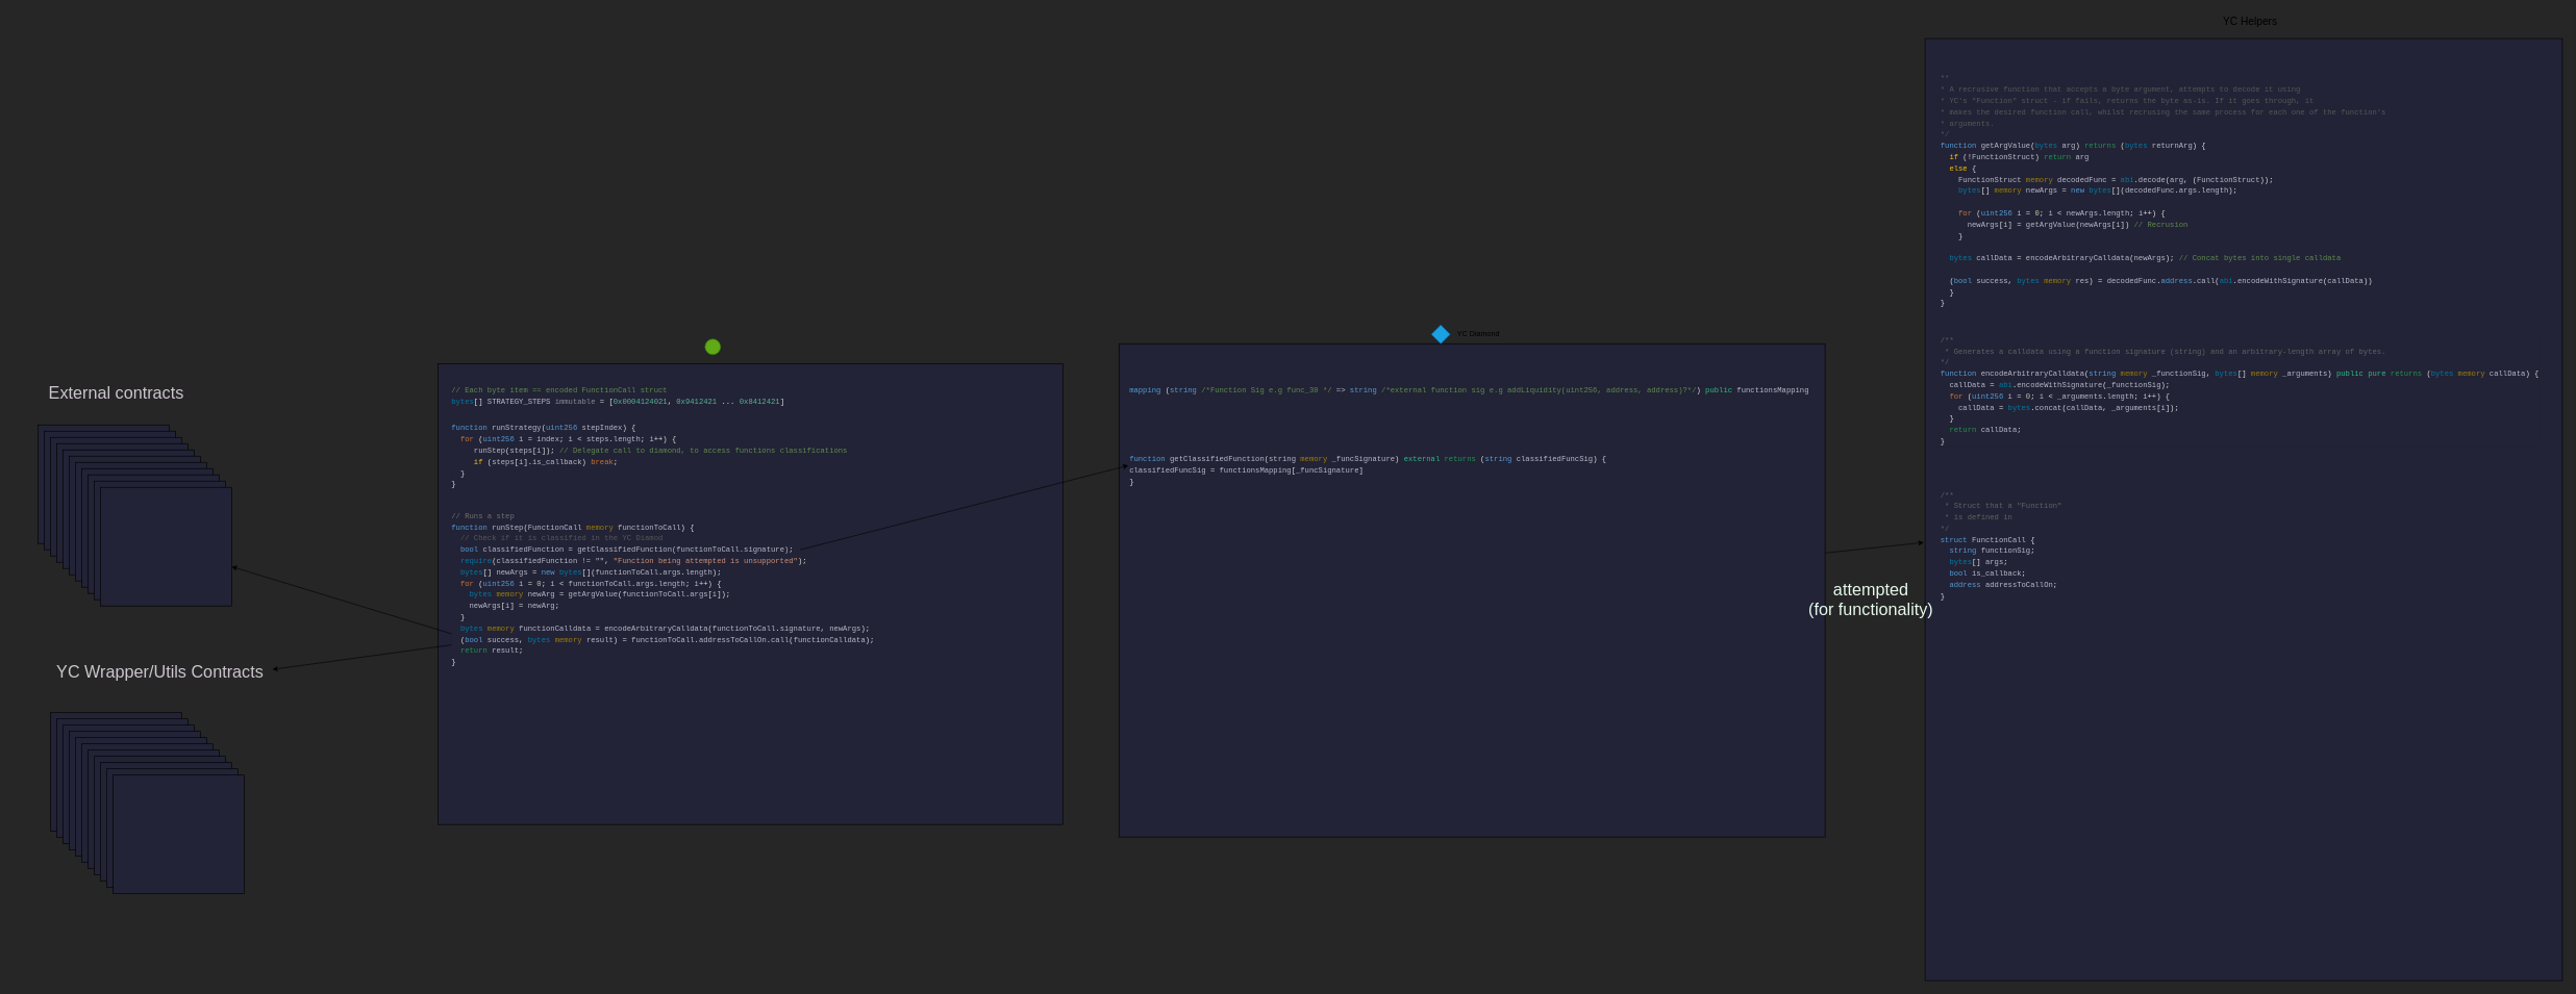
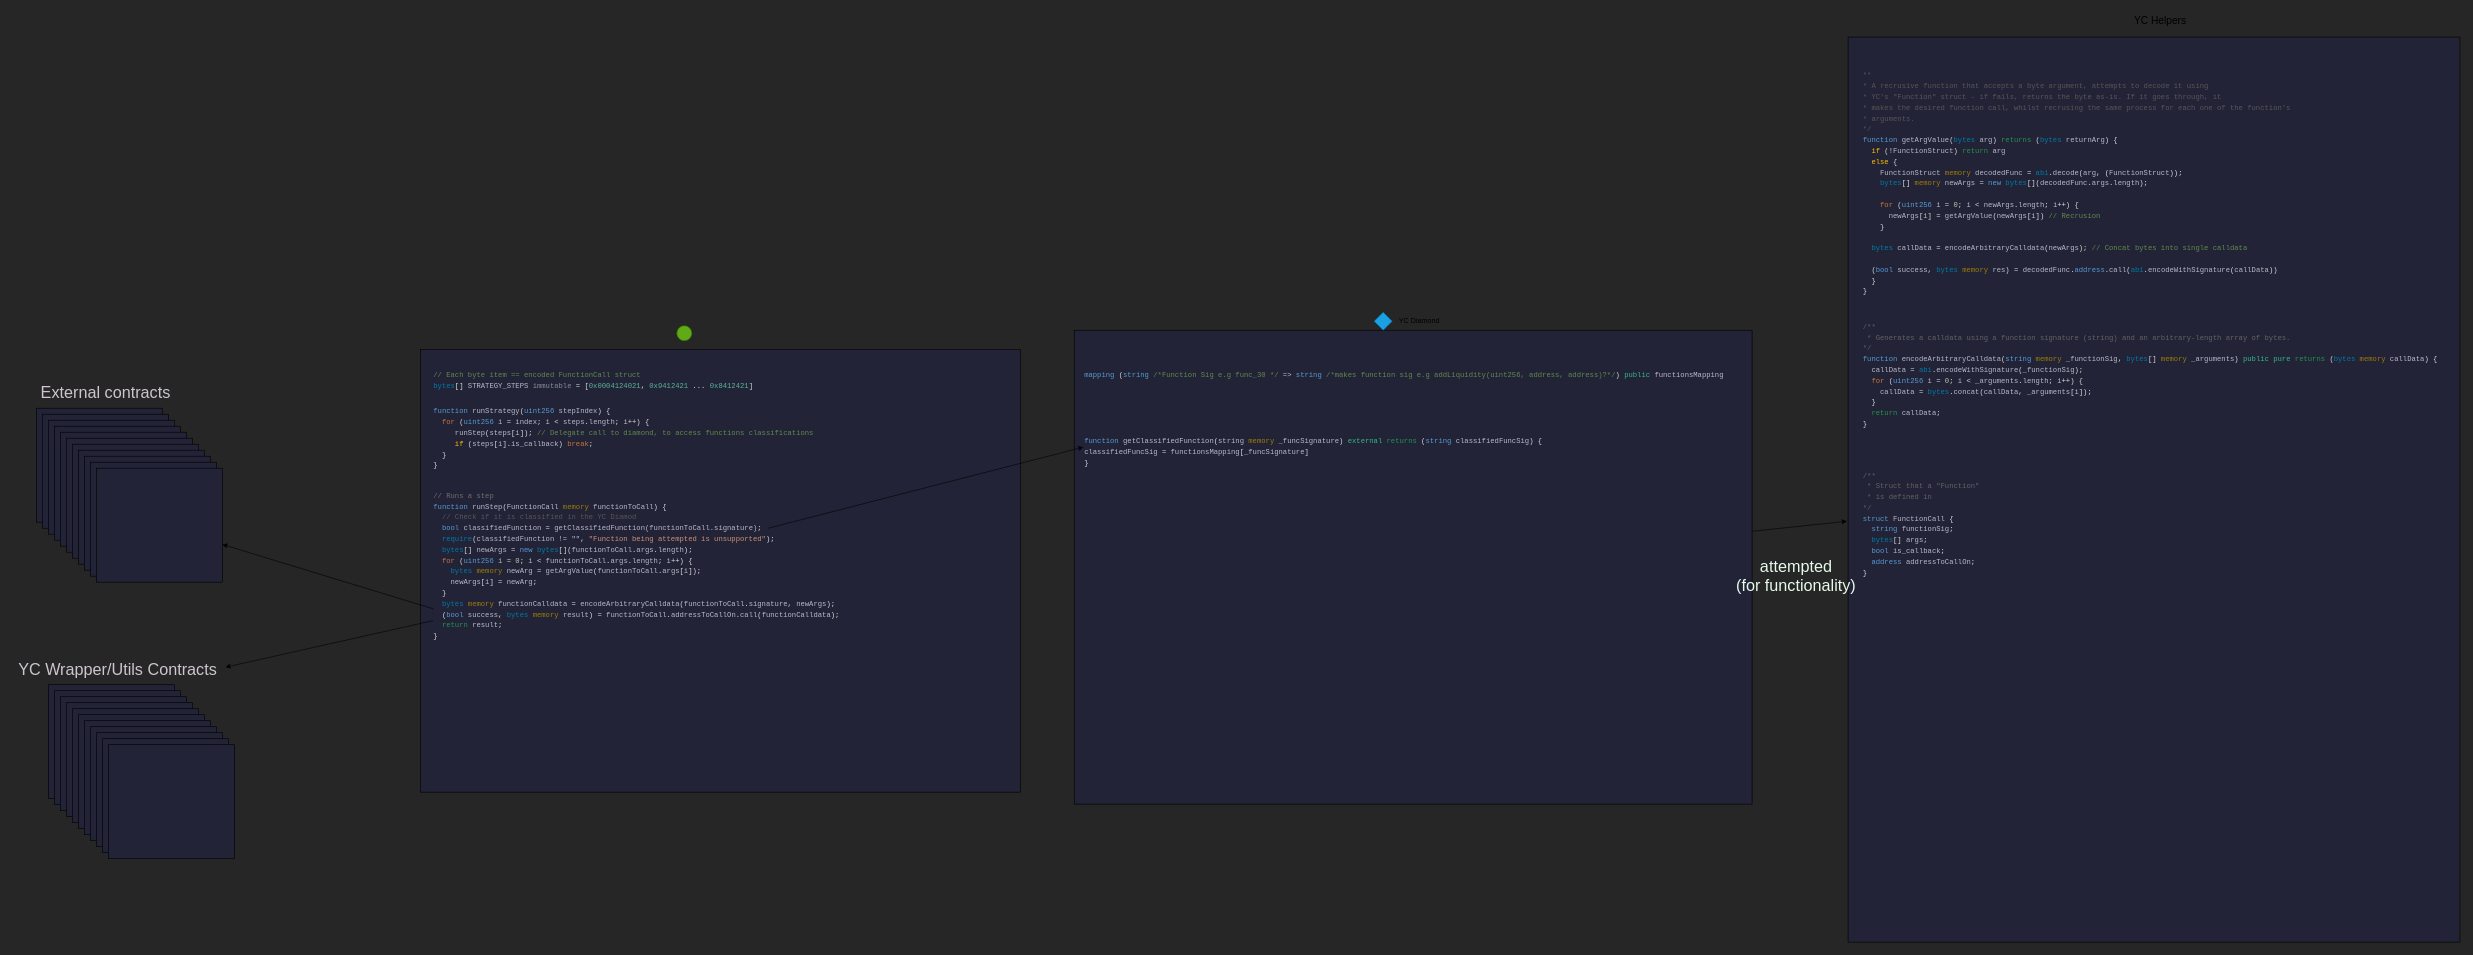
- <mxCell id="33" value="External contracts" style="text;html=1;align=center;verticalAlign=middle;resizable=0;points=[];autosize=1;strokeColor=none;fillColor=none;fontSize=27;fontColor=#CDC6CF;" parent="1" vertex="1"><mxGeometry x="65" y="605" width="240" height="50" as="geometry" /></mxCell>
+ <mxCell id="33" value="External contracts" style="text;html=1;align=center;verticalAlign=middle;resizable=0;points=[];autosize=1;strokeColor=none;fillColor=none;fontSize=27;fontColor=#CDC6CF;" parent="1" vertex="1"><mxGeometry x="55" y="630" width="240" height="50" as="geometry" /></mxCell>
- <mxCell id="19" value="&lt;div style=&quot;color: rgb(186, 187, 204); background-color: rgb(34, 35, 54); font-family: Menlo, Monaco, &amp;quot;Courier New&amp;quot;, monospace; font-weight: normal; font-size: 12px; line-height: 18px;&quot;&gt;&lt;div&gt;&lt;span style=&quot;color: rgb(86, 156, 214);&quot;&gt;mapping&lt;/span&gt;&amp;nbsp;&lt;span style=&quot;color: rgb(220, 220, 220);&quot;&gt;(&lt;/span&gt;&lt;span style=&quot;color: rgb(86, 156, 214);&quot;&gt;string&lt;/span&gt;&amp;nbsp;&lt;span style=&quot;color: rgb(96, 139, 78);&quot;&gt;/*Function Sig e.g func_30 */&lt;/span&gt;&amp;nbsp;=&amp;gt;&amp;nbsp;&lt;span style=&quot;color: rgb(86, 156, 214);&quot;&gt;string&lt;/span&gt;&amp;nbsp;&lt;span style=&quot;color: rgb(96, 139, 78);&quot;&gt;/*external function sig e.g addLiquidity(uint256, address, address)?*/&lt;/span&gt;&lt;span style=&quot;color: rgb(220, 220, 220);&quot;&gt;)&lt;/span&gt;&amp;nbsp;&lt;span style=&quot;color: rgb(50, 186, 137);&quot;&gt;public&lt;/span&gt;&amp;nbsp;functionsMapping&lt;br&gt;&lt;/div&gt;&lt;div&gt;&lt;span style=&quot;color: #569cd6;&quot;&gt;&lt;/span&gt;&lt;/div&gt;&lt;/div&gt;" style="text;whiteSpace=wrap;html=1;fontSize=27;fontColor=#575757;" parent="1" vertex="1"><mxGeometry x="1805" y="610" width="1165" height="60" as="geometry" /></mxCell>
+ <mxCell id="19" value="&lt;div style=&quot;color: rgb(186, 187, 204); background-color: rgb(34, 35, 54); font-family: Menlo, Monaco, &amp;quot;Courier New&amp;quot;, monospace; font-weight: normal; font-size: 12px; line-height: 18px;&quot;&gt;&lt;div&gt;&lt;span style=&quot;color: rgb(86, 156, 214);&quot;&gt;mapping&lt;/span&gt;&amp;nbsp;&lt;span style=&quot;color: rgb(220, 220, 220);&quot;&gt;(&lt;/span&gt;&lt;span style=&quot;color: rgb(86, 156, 214);&quot;&gt;string&lt;/span&gt;&amp;nbsp;&lt;span style=&quot;color: rgb(96, 139, 78);&quot;&gt;/*Function Sig e.g func_30 */&lt;/span&gt;&amp;nbsp;=&amp;gt;&amp;nbsp;&lt;span style=&quot;color: rgb(86, 156, 214);&quot;&gt;string&lt;/span&gt;&amp;nbsp;&lt;span style=&quot;color: rgb(96, 139, 78);&quot;&gt;/*makes function sig e.g addLiquidity(uint256, address, address)?*/&lt;/span&gt;&lt;span style=&quot;color: rgb(220, 220, 220);&quot;&gt;)&lt;/span&gt;&amp;nbsp;&lt;span style=&quot;color: rgb(50, 186, 137);&quot;&gt;public&lt;/span&gt;&amp;nbsp;functionsMapping&lt;br&gt;&lt;/div&gt;&lt;div&gt;&lt;span style=&quot;color: #569cd6;&quot;&gt;&lt;/span&gt;&lt;/div&gt;&lt;/div&gt;" style="text;whiteSpace=wrap;html=1;fontSize=27;fontColor=#575757;" parent="1" vertex="1"><mxGeometry x="1805" y="610" width="1165" height="60" as="geometry" /></mxCell>
- <mxCell id="45" value="YC Wrapper/Utils Contracts" style="text;html=1;align=center;verticalAlign=middle;resizable=0;points=[];autosize=1;strokeColor=none;fillColor=none;fontSize=27;fontColor=#CDC6CF;" parent="1" vertex="1"><mxGeometry x="80" y="1050.94" width="350" height="50" as="geometry" /></mxCell>
+ <mxCell id="45" value="YC Wrapper/Utils Contracts" style="text;html=1;align=center;verticalAlign=middle;resizable=0;points=[];autosize=1;strokeColor=none;fillColor=none;fontSize=27;fontColor=#CDC6CF;" parent="1" vertex="1"><mxGeometry x="20" y="1090.94" width="350" height="50" as="geometry" /></mxCell>
